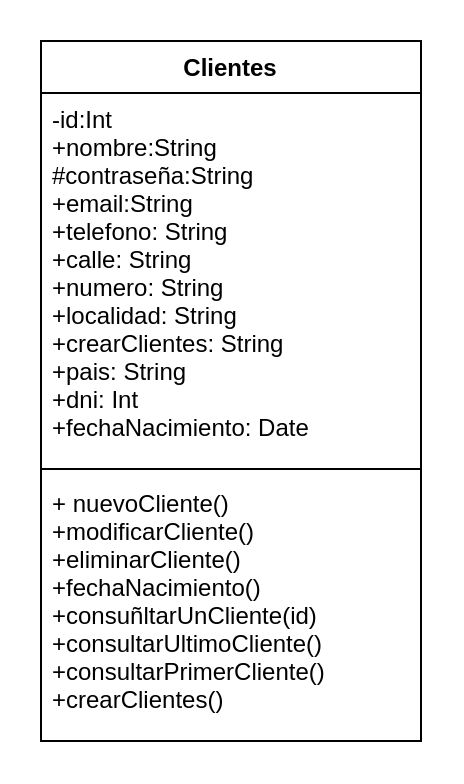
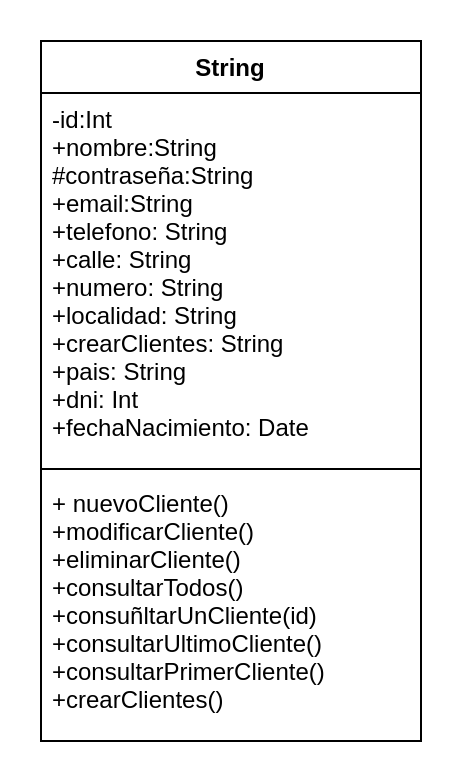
- <mxCell id="2" value="Clientes" style="swimlane;fontStyle=1;align=center;verticalAlign=top;childLayout=stackLayout;horizontal=1;startSize=26;horizontalStack=0;resizeParent=1;resizeParentMax=0;resizeLast=0;collapsible=1;marginBottom=0;" parent="1" vertex="1"><mxGeometry x="20" y="20" width="190" height="350" as="geometry" /></mxCell>
+ <mxCell id="2" value="String" style="swimlane;fontStyle=1;align=center;verticalAlign=top;childLayout=stackLayout;horizontal=1;startSize=26;horizontalStack=0;resizeParent=1;resizeParentMax=0;resizeLast=0;collapsible=1;marginBottom=0;" parent="1" vertex="1"><mxGeometry x="20" y="20" width="190" height="350" as="geometry" /></mxCell>
- <mxCell id="5" value="+ nuevoCliente()&#10;+modificarCliente()&#10;+eliminarCliente()&#10;+fechaNacimiento()&#10;+consuñltarUnCliente(id)&#10;+consultarUltimoCliente()&#10;+consultarPrimerCliente()&#10;+crearClientes()&#10;" style="text;strokeColor=none;fillColor=none;align=left;verticalAlign=top;spacingLeft=4;spacingRight=4;overflow=hidden;rotatable=0;points=[[0,0.5],[1,0.5]];portConstraint=eastwest;" parent="2" vertex="1"><mxGeometry y="218" width="190" height="132" as="geometry" /></mxCell>
+ <mxCell id="5" value="+ nuevoCliente()&#10;+modificarCliente()&#10;+eliminarCliente()&#10;+consultarTodos()&#10;+consuñltarUnCliente(id)&#10;+consultarUltimoCliente()&#10;+consultarPrimerCliente()&#10;+crearClientes()&#10;" style="text;strokeColor=none;fillColor=none;align=left;verticalAlign=top;spacingLeft=4;spacingRight=4;overflow=hidden;rotatable=0;points=[[0,0.5],[1,0.5]];portConstraint=eastwest;" parent="2" vertex="1"><mxGeometry y="218" width="190" height="132" as="geometry" /></mxCell>
